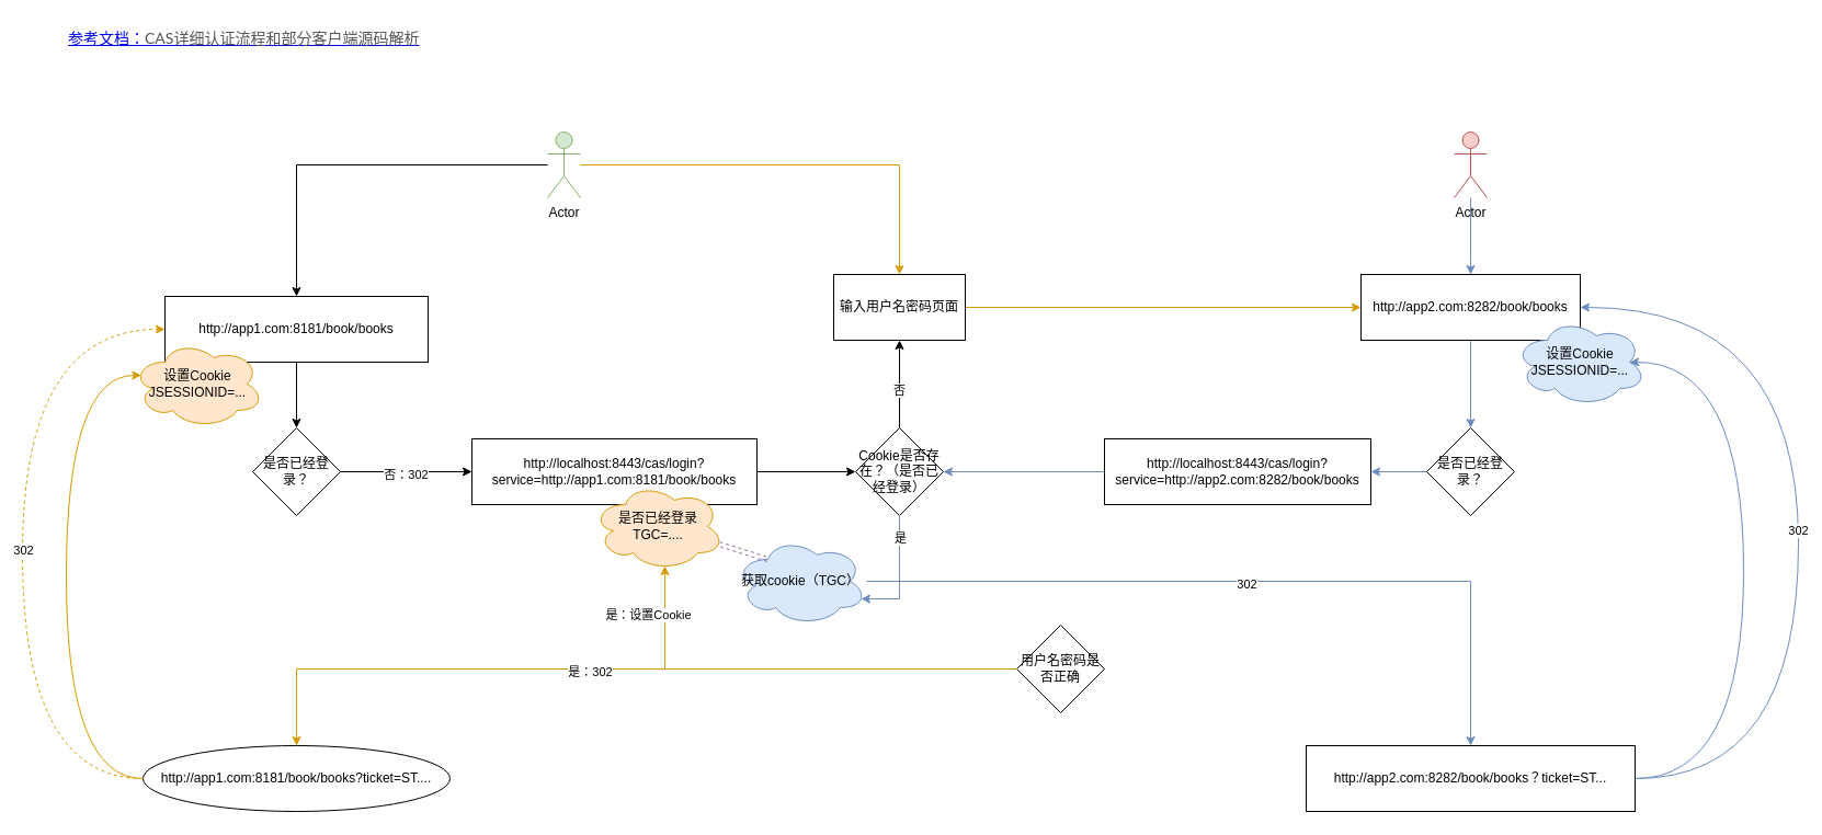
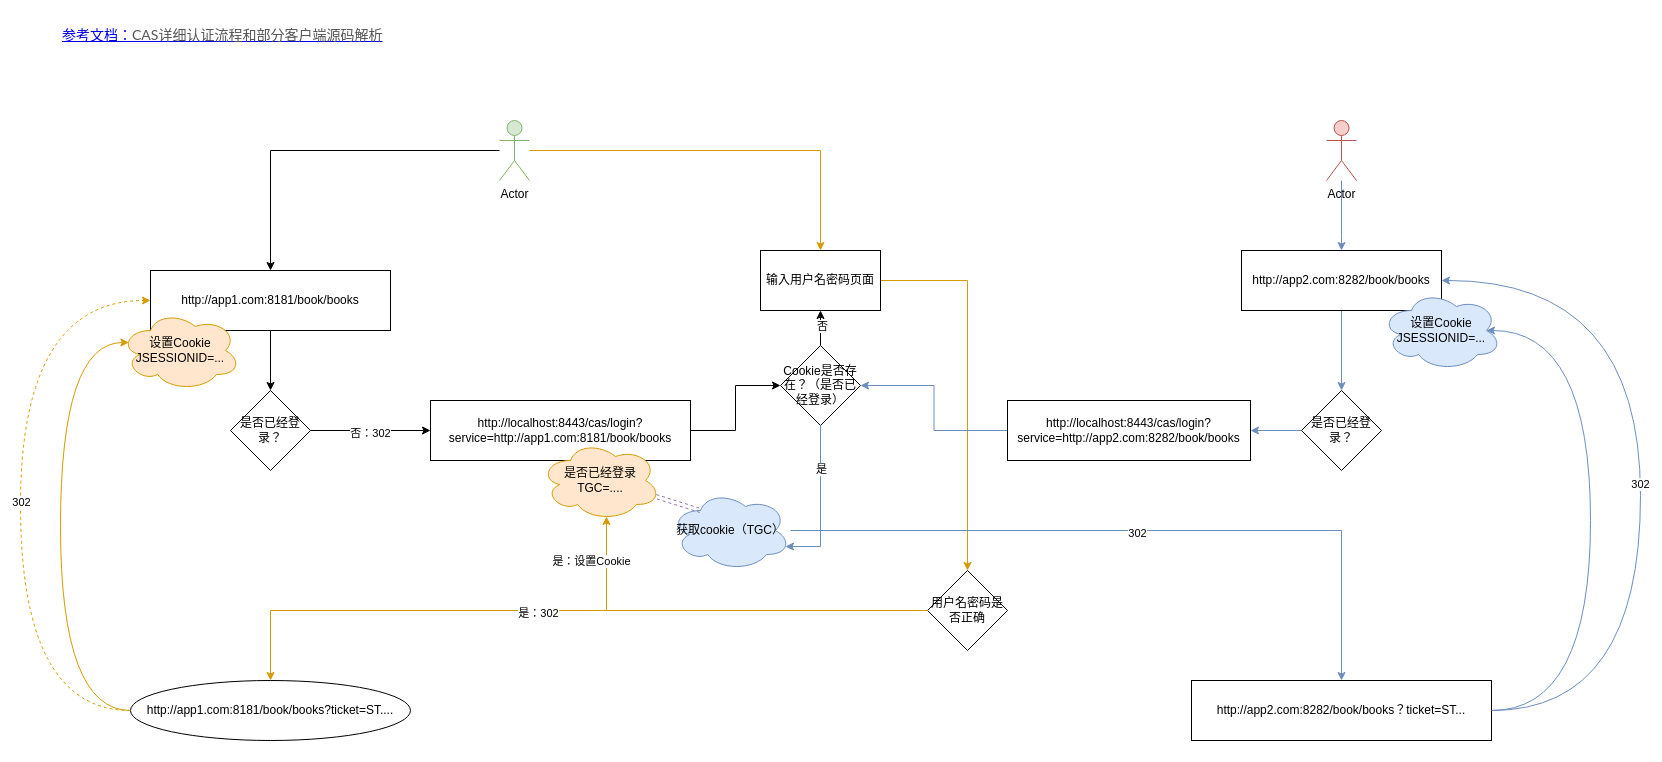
- <mxCell id="12" style="edgeStyle=orthogonalEdgeStyle;rounded=0;orthogonalLoop=1;jettySize=auto;html=1;fillColor=#ffe6cc;strokeColor=#d79b00;" parent="1" source="13" target="28" edge="1"><mxGeometry relative="1" as="geometry" /></mxCell>
+ <mxCell id="12" style="edgeStyle=orthogonalEdgeStyle;rounded=0;orthogonalLoop=1;jettySize=auto;html=1;entryX=0.5;entryY=0;entryDx=0;entryDy=0;fillColor=#ffe6cc;strokeColor=#d79b00;" parent="1" source="13" target="16" edge="1"><mxGeometry relative="1" as="geometry" /></mxCell>
- <mxCell id="33" value="Cookie是否存在？（是否已经登录）" style="rhombus;whiteSpace=wrap;html=1;" parent="1" vertex="1"><mxGeometry x="780" y="390" width="80" height="80" as="geometry" /></mxCell>
+ <mxCell id="33" value="Cookie是否存在？（是否已经登录）" style="rhombus;whiteSpace=wrap;html=1;" parent="1" vertex="1"><mxGeometry x="780" y="345" width="80" height="80" as="geometry" /></mxCell>
